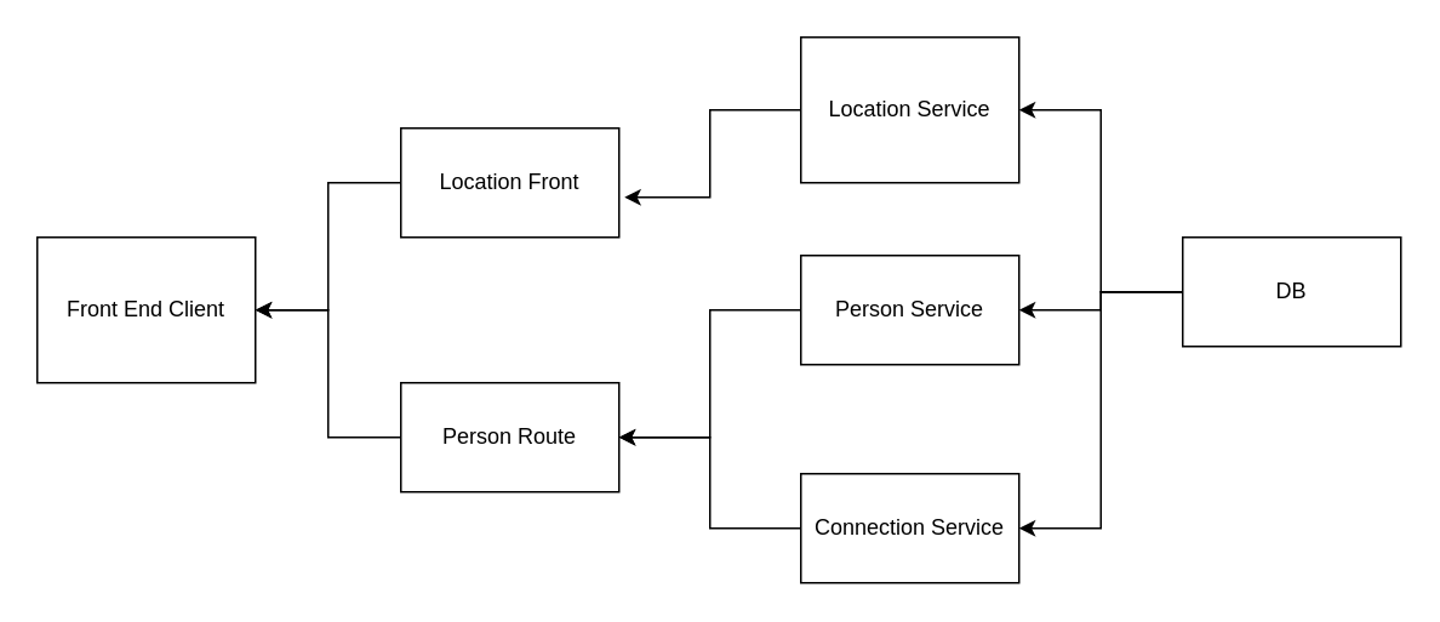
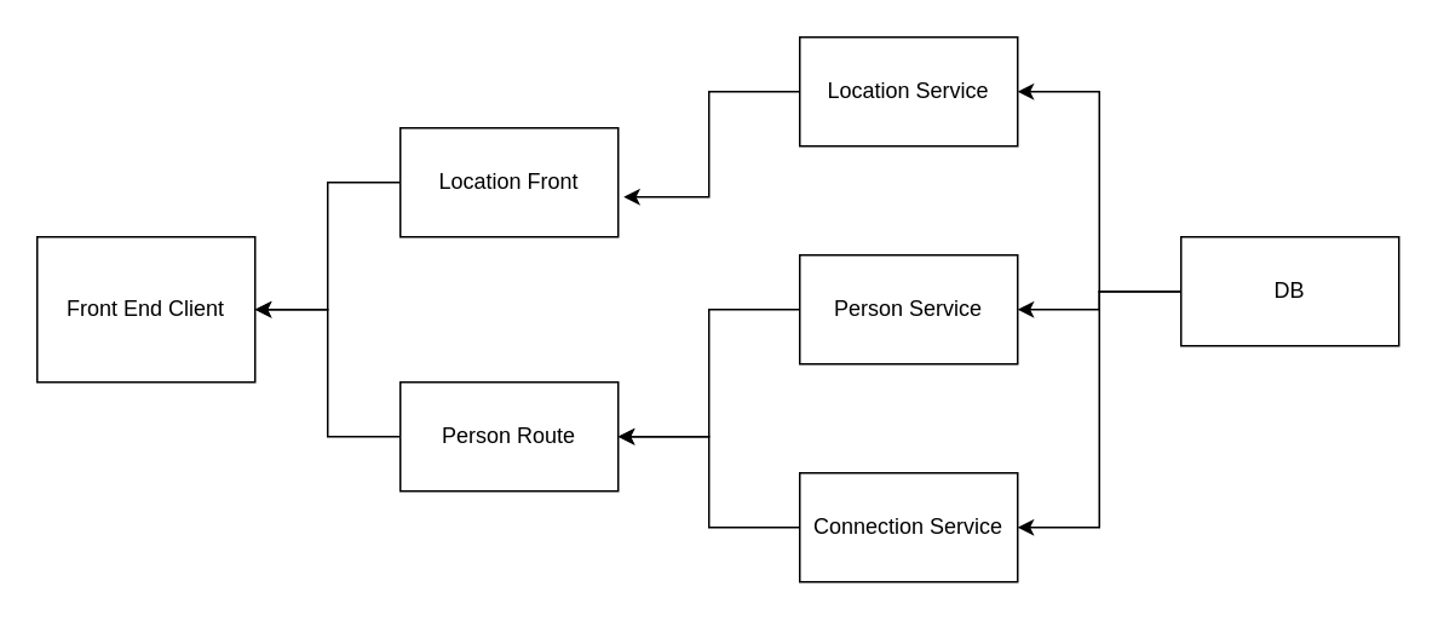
- <mxCell id="8" value="Location Service" style="rounded=0;whiteSpace=wrap;html=1;" parent="1" vertex="1"><mxGeometry x="440" y="20" width="120" height="80" as="geometry" /></mxCell>
+ <mxCell id="8" value="Location Service" style="rounded=0;whiteSpace=wrap;html=1;" parent="1" vertex="1"><mxGeometry x="440" y="20" width="120" height="60" as="geometry" /></mxCell>
